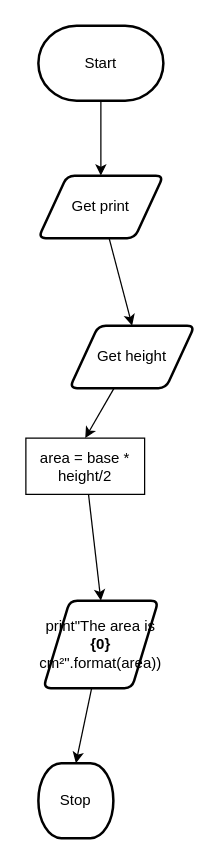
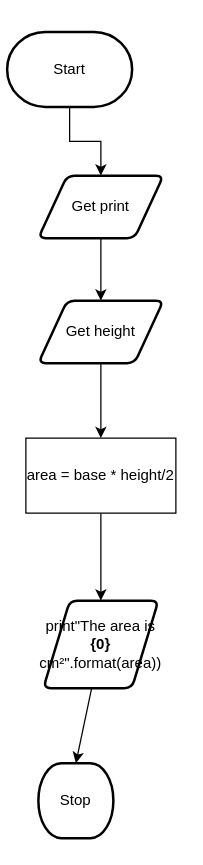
- <mxCell id="5" value="Start" style="strokeWidth=2;html=1;shape=mxgraph.flowchart.terminator;whiteSpace=wrap;" parent="1" vertex="1"><mxGeometry x="30" y="20" width="100" height="60" as="geometry" /></mxCell>
+ <mxCell id="5" value="Start" style="strokeWidth=2;html=1;shape=mxgraph.flowchart.terminator;whiteSpace=wrap;" parent="1" vertex="1"><mxGeometry x="5" y="25" width="100" height="60" as="geometry" /></mxCell>
- <mxCell id="10" value="Get height" style="shape=parallelogram;html=1;strokeWidth=2;perimeter=parallelogramPerimeter;whiteSpace=wrap;rounded=1;arcSize=12;size=0.23;" vertex="1" parent="1"><mxGeometry x="55" y="260" width="100" height="50" as="geometry" /></mxCell>
+ <mxCell id="10" value="Get height" style="shape=parallelogram;html=1;strokeWidth=2;perimeter=parallelogramPerimeter;whiteSpace=wrap;rounded=1;arcSize=12;size=0.23;" vertex="1" parent="1"><mxGeometry x="30" y="240" width="100" height="50" as="geometry" /></mxCell>
- <mxCell id="12" value="area = base * height/2" style="rounded=0;whiteSpace=wrap;html=1;" vertex="1" parent="1"><mxGeometry x="20" y="350" width="95" height="45" as="geometry" /></mxCell>
+ <mxCell id="12" value="area = base * height/2" style="rounded=0;whiteSpace=wrap;html=1;" vertex="1" parent="1"><mxGeometry x="20" y="350" width="120" height="60" as="geometry" /></mxCell>
